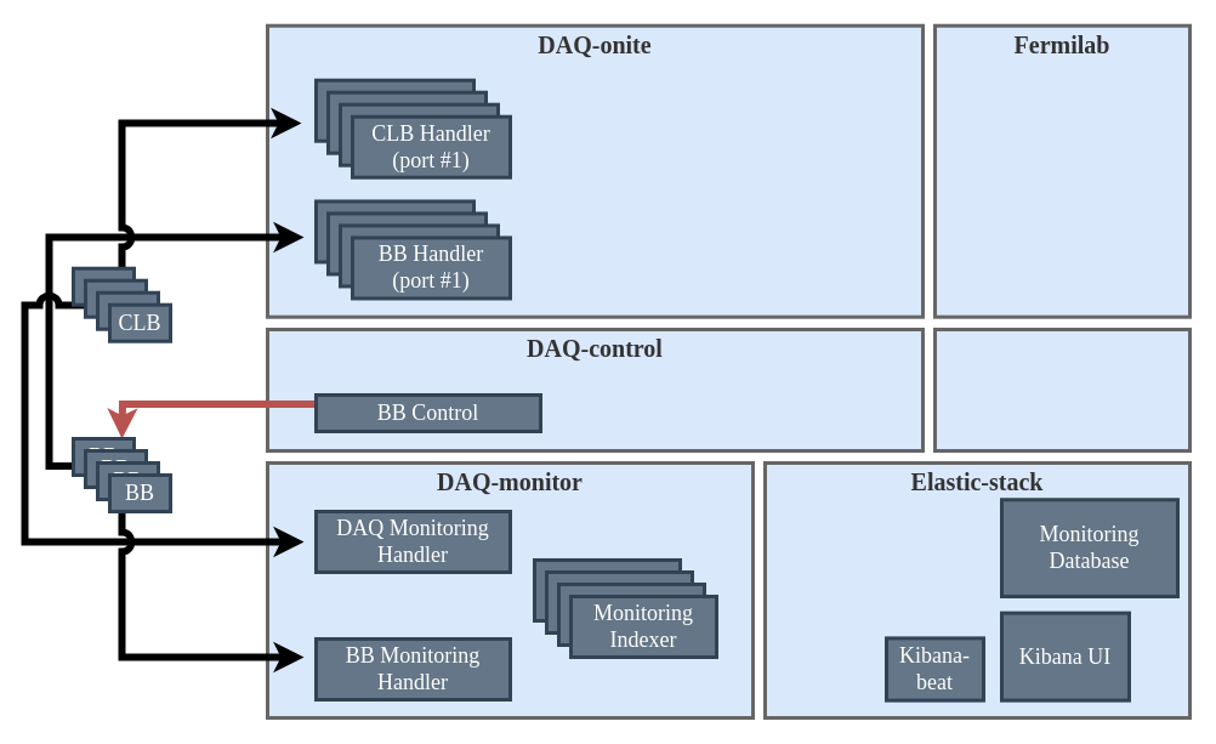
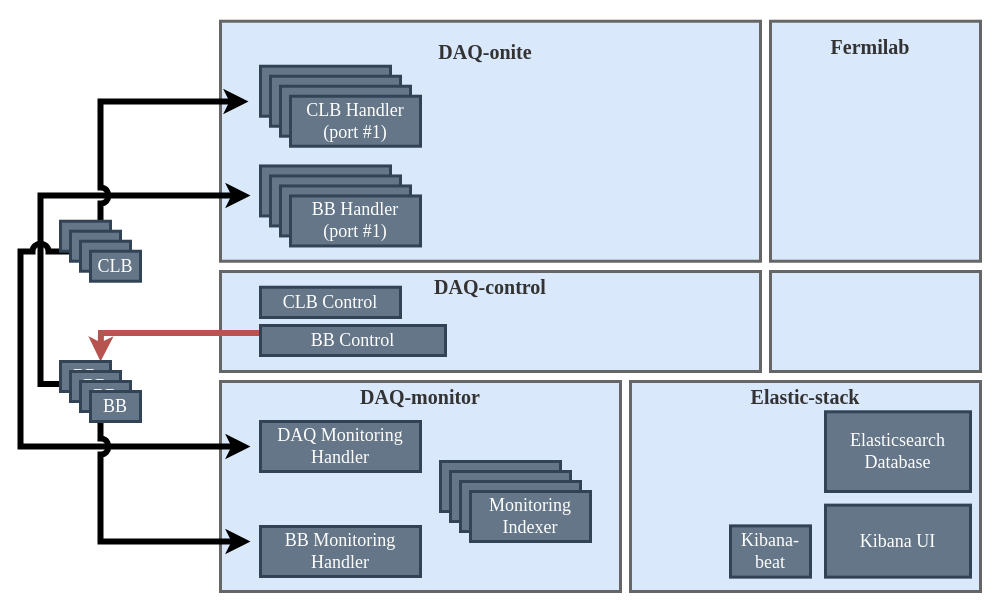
- <mxCell id="38" value="&lt;b&gt;&lt;font style=&quot;font-size: 20px&quot; face=&quot;lmodern&quot;&gt;DAQ-onite&lt;/font&gt;&lt;/b&gt;" style="text;html=1;align=center;verticalAlign=middle;whiteSpace=wrap;rounded=0;fontColor=#333333;strokeWidth=3;" vertex="1" parent="1"><mxGeometry x="410" y="20.73" width="160" height="30.27" as="geometry" /></mxCell>
+ <mxCell id="38" value="&lt;b&gt;&lt;font style=&quot;font-size: 20px&quot; face=&quot;lmodern&quot;&gt;DAQ-onite&lt;/font&gt;&lt;/b&gt;" style="text;html=1;align=center;verticalAlign=middle;whiteSpace=wrap;rounded=0;fontColor=#333333;strokeWidth=3;" vertex="1" parent="1"><mxGeometry x="405" y="35.73" width="160" height="30.27" as="geometry" /></mxCell>
- <mxCell id="40" value="&lt;b&gt;&lt;font style=&quot;font-size: 20px&quot; face=&quot;lmodern&quot;&gt;Fermilab&lt;/font&gt;&lt;/b&gt;" style="text;html=1;align=center;verticalAlign=middle;whiteSpace=wrap;rounded=0;fontColor=#333333;strokeWidth=3;" vertex="1" parent="1"><mxGeometry x="795" y="20.73" width="160" height="30.27" as="geometry" /></mxCell>
+ <mxCell id="40" value="&lt;b&gt;&lt;font style=&quot;font-size: 20px&quot; face=&quot;lmodern&quot;&gt;Fermilab&lt;/font&gt;&lt;/b&gt;" style="text;html=1;align=center;verticalAlign=middle;whiteSpace=wrap;rounded=0;fontColor=#333333;strokeWidth=3;" vertex="1" parent="1"><mxGeometry x="790" y="30.73" width="160" height="30.27" as="geometry" /></mxCell>
+ <mxCell id="33" value="&lt;font style=&quot;font-size: 18px&quot; face=&quot;lmodern&quot;&gt;CLB Control&lt;br&gt;&lt;/font&gt;" style="rounded=0;whiteSpace=wrap;html=1;fillColor=#647687;strokeWidth=3;fontColor=#ffffff;strokeColor=#314354;" vertex="1" parent="1"><mxGeometry x="260" y="286.73" width="140" height="30.27" as="geometry" /></mxCell>
- <mxCell id="42" value="&lt;font style=&quot;font-size: 18px&quot; face=&quot;lmodern&quot;&gt;Monitoring Database&lt;/font&gt;&lt;font style=&quot;font-size: 18px&quot; face=&quot;lmodern&quot;&gt;&lt;font style=&quot;font-size: 18px&quot; face=&quot;lmodern&quot;&gt;&lt;br&gt;&lt;/font&gt;&lt;/font&gt;" style="rounded=0;whiteSpace=wrap;html=1;fillColor=#647687;strokeWidth=3;fontColor=#ffffff;strokeColor=#314354;" vertex="1" parent="1"><mxGeometry x="825" y="411.27" width="145" height="79.73" as="geometry" /></mxCell>
+ <mxCell id="42" value="&lt;font style=&quot;font-size: 18px&quot; face=&quot;lmodern&quot;&gt;Elasticsearch Database&lt;/font&gt;&lt;font style=&quot;font-size: 18px&quot; face=&quot;lmodern&quot;&gt;&lt;font style=&quot;font-size: 18px&quot; face=&quot;lmodern&quot;&gt;&lt;br&gt;&lt;/font&gt;&lt;/font&gt;" style="rounded=0;whiteSpace=wrap;html=1;fillColor=#647687;strokeWidth=3;fontColor=#ffffff;strokeColor=#314354;" vertex="1" parent="1"><mxGeometry x="825" y="411.27" width="145" height="79.73" as="geometry" /></mxCell>
- <mxCell id="43" value="&lt;font style=&quot;font-size: 18px&quot; face=&quot;lmodern&quot;&gt;Kibana UI&lt;/font&gt;&lt;font style=&quot;font-size: 18px&quot; face=&quot;lmodern&quot;&gt;&lt;font style=&quot;font-size: 18px&quot; face=&quot;lmodern&quot;&gt;&lt;br&gt;&lt;/font&gt;&lt;/font&gt;" style="rounded=0;whiteSpace=wrap;html=1;fillColor=#647687;strokeWidth=3;fontColor=#ffffff;strokeColor=#314354;" vertex="1" parent="1"><mxGeometry x="825" y="504.63" width="105" height="72" as="geometry" /></mxCell>
+ <mxCell id="43" value="&lt;font style=&quot;font-size: 18px&quot; face=&quot;lmodern&quot;&gt;Kibana UI&lt;/font&gt;&lt;font style=&quot;font-size: 18px&quot; face=&quot;lmodern&quot;&gt;&lt;font style=&quot;font-size: 18px&quot; face=&quot;lmodern&quot;&gt;&lt;br&gt;&lt;/font&gt;&lt;/font&gt;" style="rounded=0;whiteSpace=wrap;html=1;fillColor=#647687;strokeWidth=3;fontColor=#ffffff;strokeColor=#314354;" vertex="1" parent="1"><mxGeometry x="825" y="504.63" width="145" height="72" as="geometry" /></mxCell>
